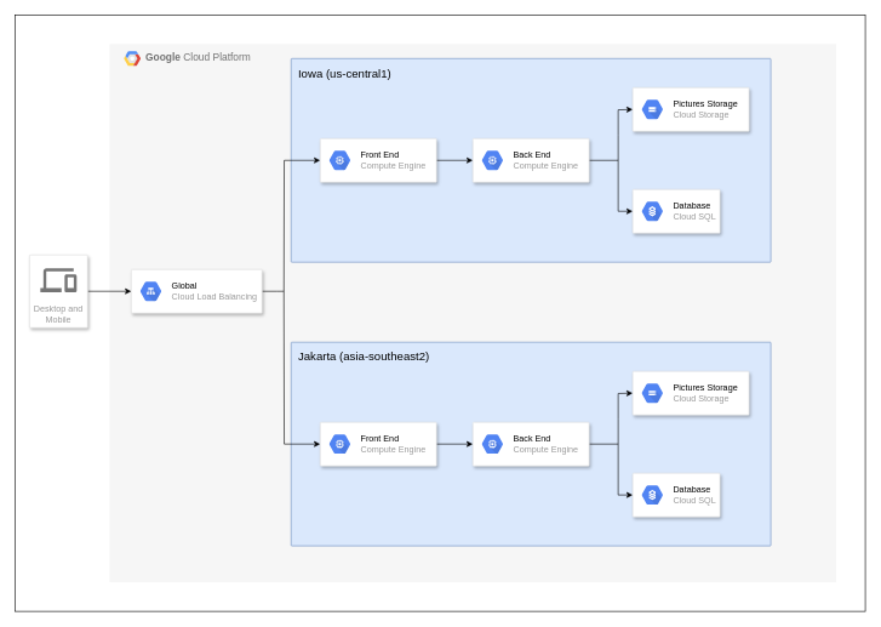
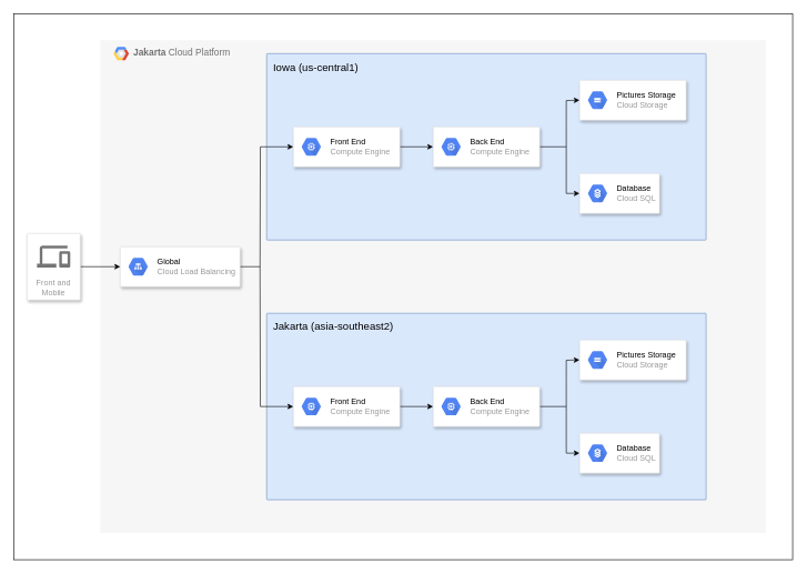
- <mxCell id="3" value="&lt;b&gt;Google &lt;/b&gt;Cloud Platform" style="fillColor=#F6F6F6;strokeColor=none;shadow=0;gradientColor=none;fontSize=14;align=left;spacing=10;fontColor=#717171;9E9E9E;verticalAlign=top;spacingTop=-4;fontStyle=0;spacingLeft=40;html=1;" vertex="1" parent="1"><mxGeometry x="150" y="60" width="1000" height="740" as="geometry" /></mxCell>
+ <mxCell id="3" value="&lt;b&gt;Jakarta &lt;/b&gt;Cloud Platform" style="fillColor=#F6F6F6;strokeColor=none;shadow=0;gradientColor=none;fontSize=14;align=left;spacing=10;fontColor=#717171;9E9E9E;verticalAlign=top;spacingTop=-4;fontStyle=0;spacingLeft=40;html=1;" vertex="1" parent="1"><mxGeometry x="150" y="60" width="1000" height="740" as="geometry" /></mxCell>
- <mxCell id="18" value="Desktop and Mobile" style="strokeColor=#dddddd;shadow=1;strokeWidth=1;rounded=1;absoluteArcSize=1;arcSize=2;labelPosition=center;verticalLabelPosition=middle;align=center;verticalAlign=bottom;spacingLeft=0;fontColor=#999999;fontSize=12;whiteSpace=wrap;spacingBottom=2;" vertex="1" parent="1"><mxGeometry x="40" y="350" width="80" height="100" as="geometry" /></mxCell>
+ <mxCell id="18" value="Front and Mobile" style="strokeColor=#dddddd;shadow=1;strokeWidth=1;rounded=1;absoluteArcSize=1;arcSize=2;labelPosition=center;verticalLabelPosition=middle;align=center;verticalAlign=bottom;spacingLeft=0;fontColor=#999999;fontSize=12;whiteSpace=wrap;spacingBottom=2;" vertex="1" parent="1"><mxGeometry x="40" y="350" width="80" height="100" as="geometry" /></mxCell>
